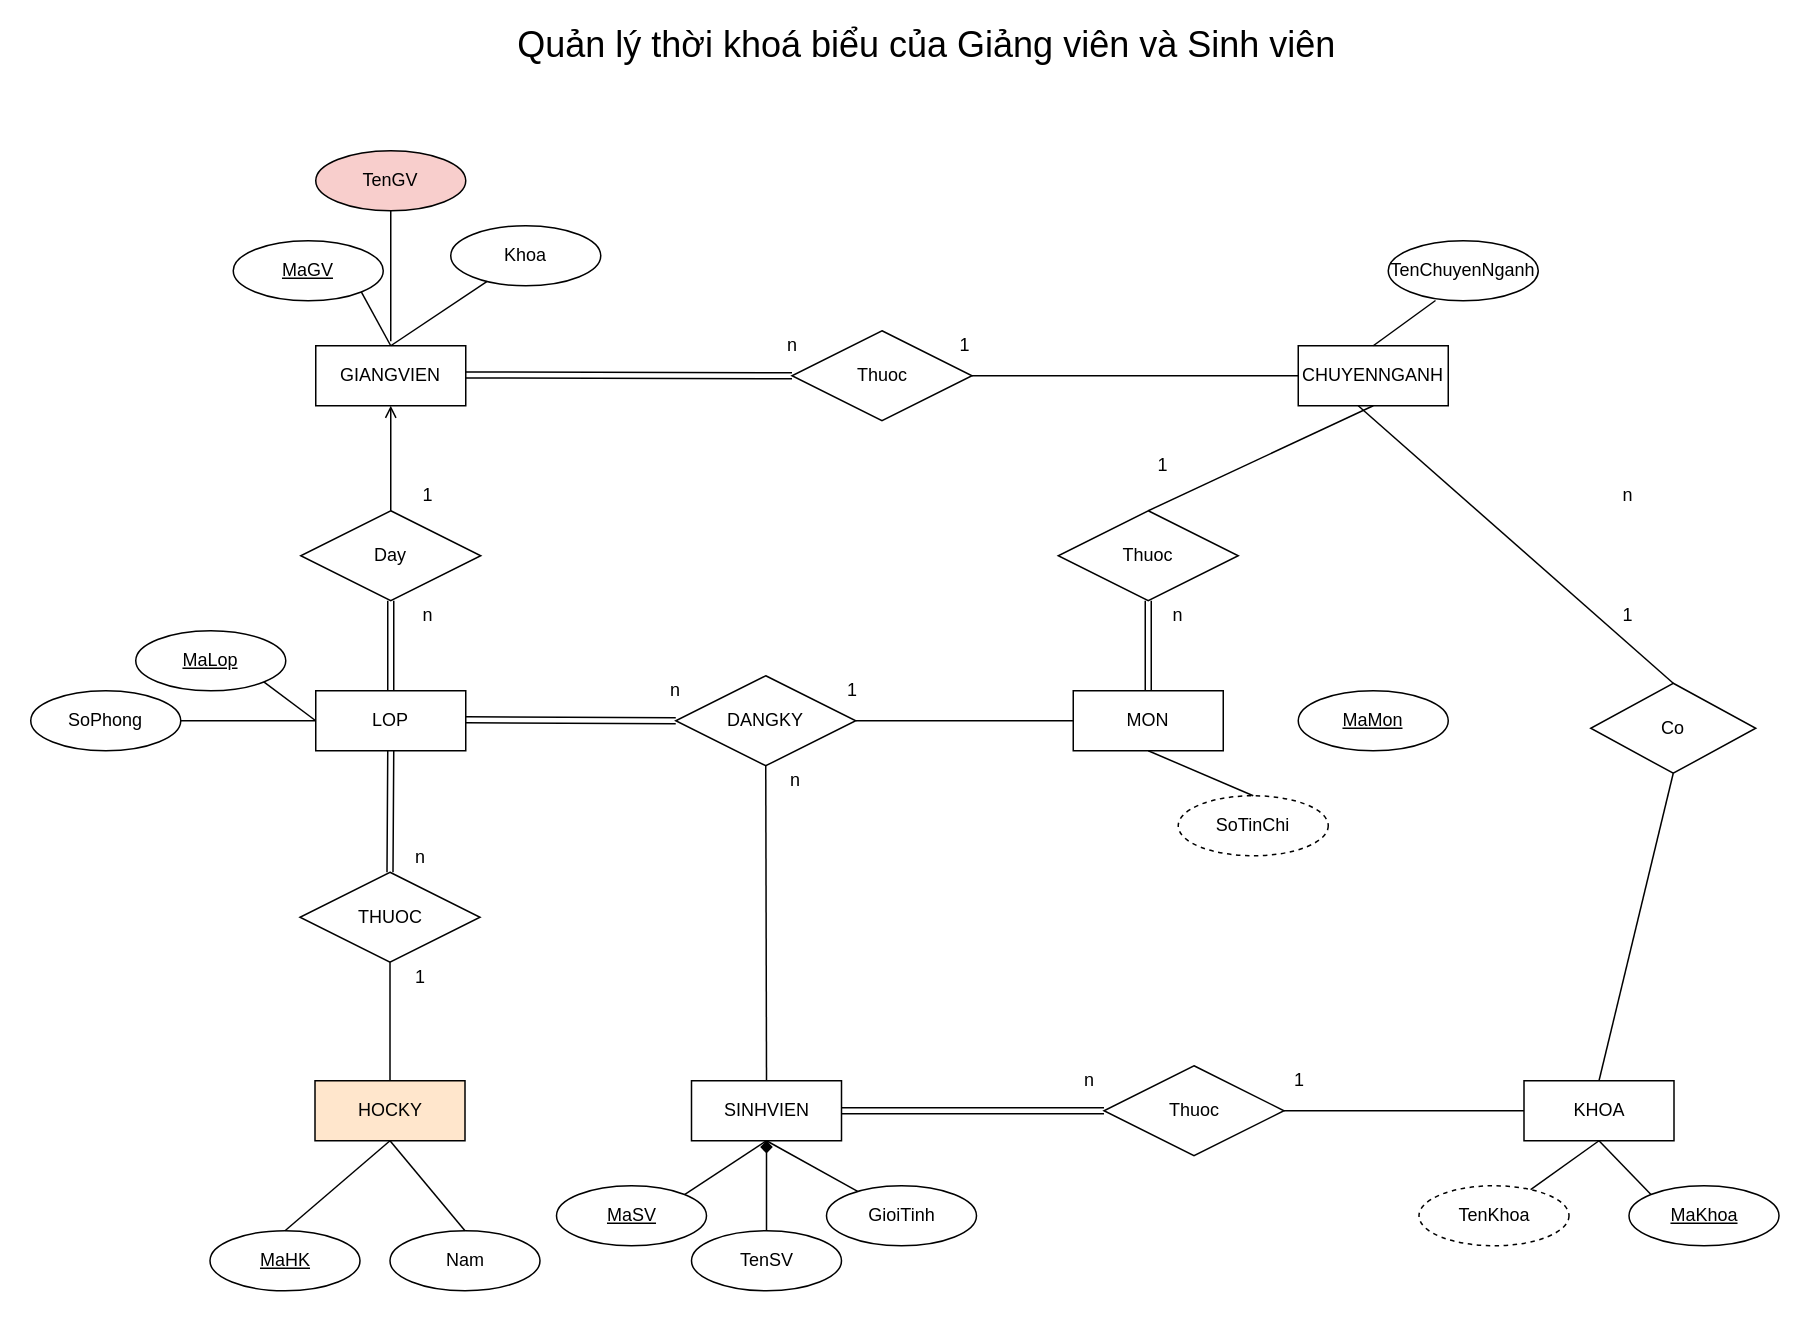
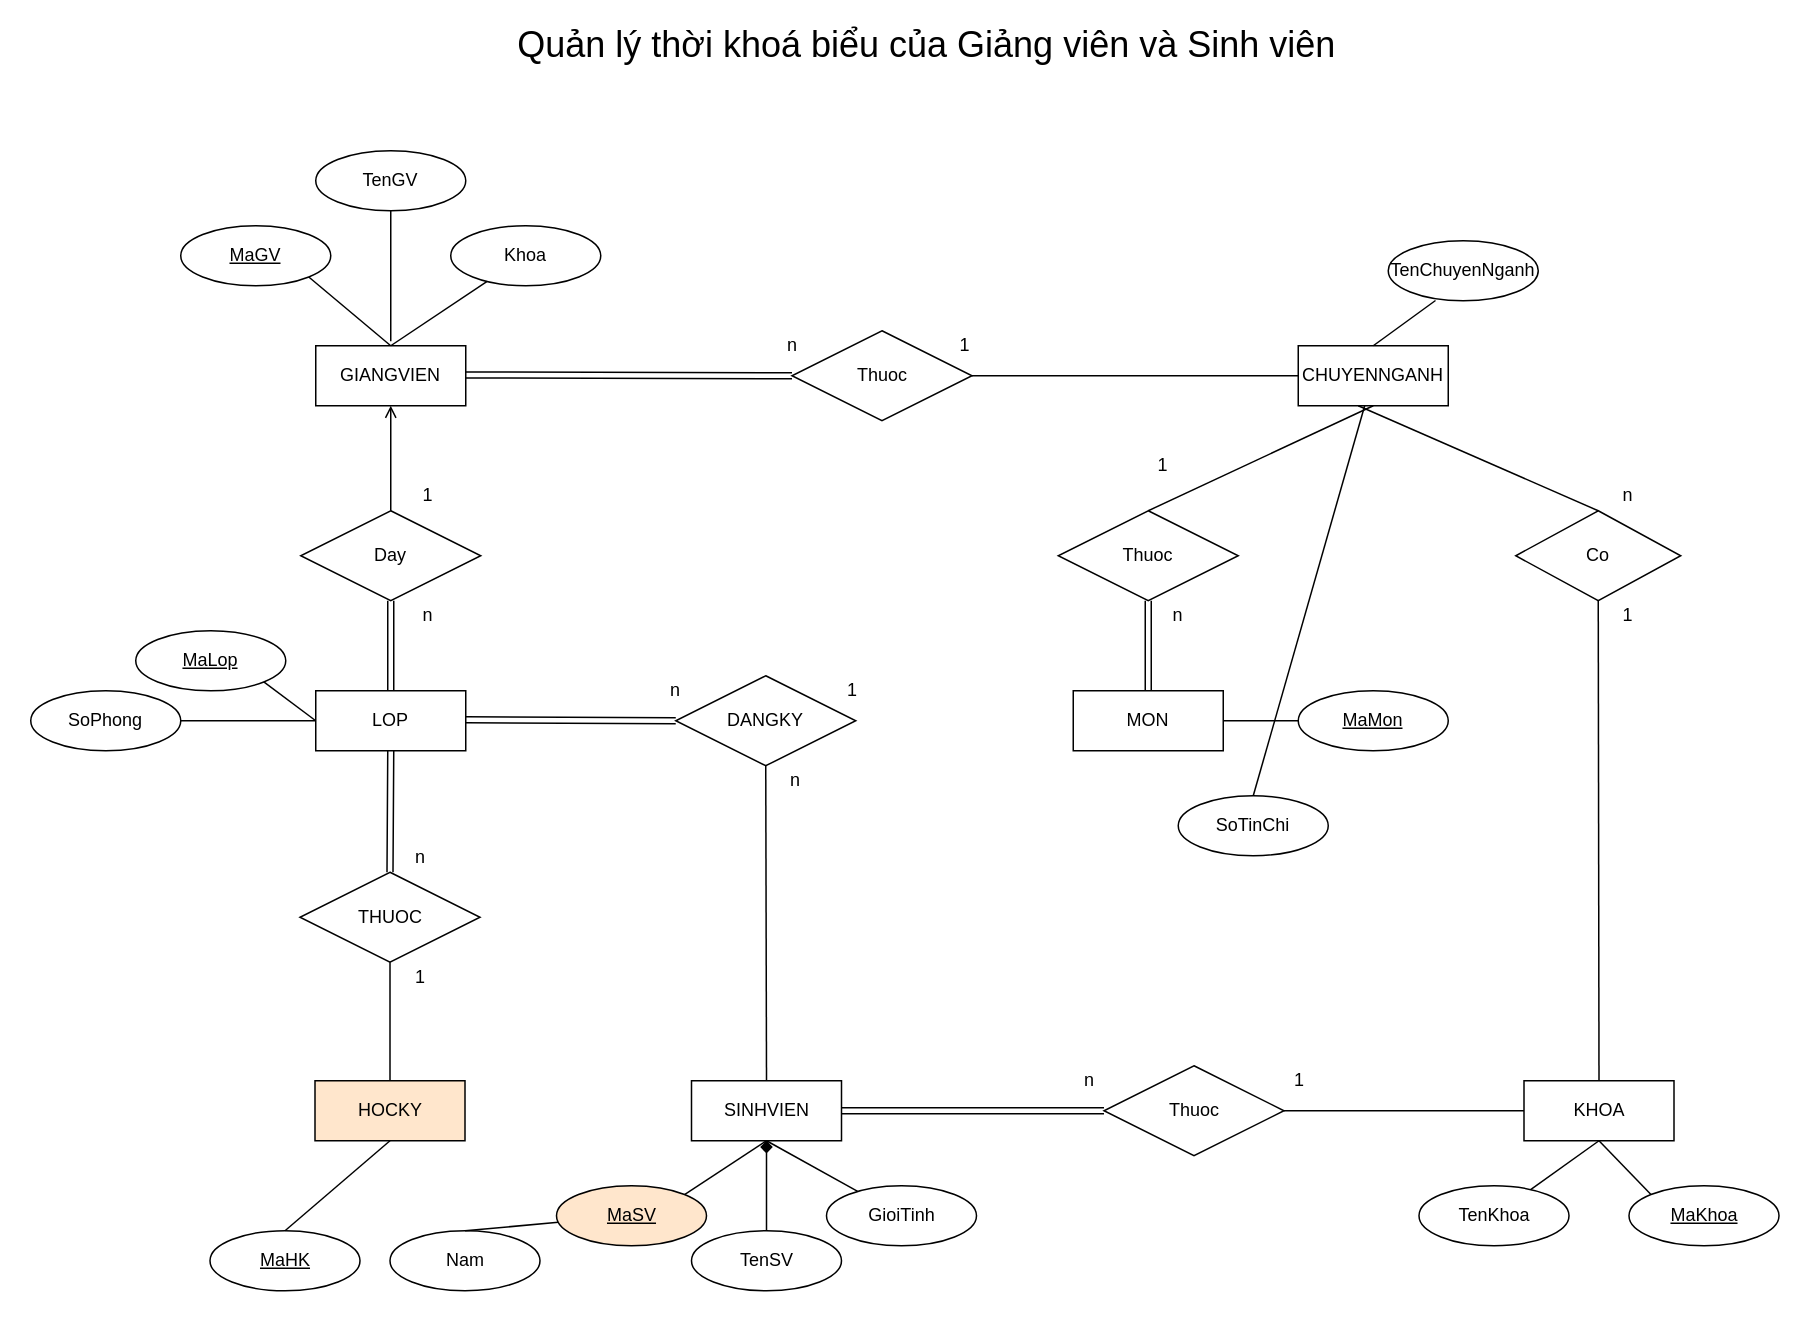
- <mxCell id="4" value="TenGV" style="ellipse;whiteSpace=wrap;html=1;align=center;fillColor=#f8cecc;" parent="1" vertex="1"><mxGeometry x="210" y="100" width="100" height="40" as="geometry" /></mxCell>
+ <mxCell id="4" value="TenGV" style="ellipse;whiteSpace=wrap;html=1;align=center;" parent="1" vertex="1"><mxGeometry x="210" y="100" width="100" height="40" as="geometry" /></mxCell>
- <mxCell id="3" value="MaGV" style="ellipse;whiteSpace=wrap;html=1;align=center;fontStyle=4;" parent="1" vertex="1"><mxGeometry x="155" y="160" width="100" height="40" as="geometry" /></mxCell>
+ <mxCell id="3" value="MaGV" style="ellipse;whiteSpace=wrap;html=1;align=center;fontStyle=4;" parent="1" vertex="1"><mxGeometry x="120" y="150" width="100" height="40" as="geometry" /></mxCell>
- <mxCell id="70" value="" style="endArrow=none;html=1;rounded=0;entryX=0;entryY=0.5;entryDx=0;entryDy=0;exitX=1;exitY=0.5;exitDx=0;exitDy=0;" edge="1" parent="1" source="32" target="14"><mxGeometry width="50" height="50" relative="1" as="geometry"><mxPoint x="685" y="640" as="sourcePoint" /><mxPoint x="735" y="590" as="targetPoint" /></mxGeometry></mxCell>
+ <mxCell id="73" value="" style="endArrow=none;html=1;rounded=0;entryX=1;entryY=0.5;entryDx=0;entryDy=0;exitX=0;exitY=0.5;exitDx=0;exitDy=0;" edge="1" parent="1" source="15" target="14"><mxGeometry width="50" height="50" relative="1" as="geometry"><mxPoint x="615" y="610" as="sourcePoint" /><mxPoint x="665" y="560" as="targetPoint" /></mxGeometry></mxCell>
- <mxCell id="46" value="Co" style="shape=rhombus;perimeter=rhombusPerimeter;whiteSpace=wrap;html=1;align=center;" parent="1" vertex="1"><mxGeometry x="1060" y="455" width="110" height="60" as="geometry" /></mxCell>
+ <mxCell id="46" value="Co" style="shape=rhombus;perimeter=rhombusPerimeter;whiteSpace=wrap;html=1;align=center;" parent="1" vertex="1"><mxGeometry x="1010" y="340" width="110" height="60" as="geometry" /></mxCell>
- <mxCell id="72" value="" style="endArrow=none;html=1;rounded=0;entryX=0.5;entryY=1;entryDx=0;entryDy=0;exitX=0.5;exitY=0;exitDx=0;exitDy=0;" edge="1" parent="1" source="16" target="14"><mxGeometry width="50" height="50" relative="1" as="geometry"><mxPoint x="615" y="610" as="sourcePoint" /><mxPoint x="665" y="560" as="targetPoint" /></mxGeometry></mxCell>
+ <mxCell id="72" value="" style="endArrow=none;html=1;rounded=0;exitX=0.5;exitY=0;exitDx=0;exitDy=0;" edge="1" parent="1" source="16" target="42"><mxGeometry width="50" height="50" relative="1" as="geometry"><mxPoint x="615" y="610" as="sourcePoint" /><mxPoint x="665" y="560" as="targetPoint" /></mxGeometry></mxCell>
- <mxCell id="16" value="SoTinChi" style="ellipse;whiteSpace=wrap;html=1;align=center;dashed=1;" parent="1" vertex="1"><mxGeometry x="785" y="530" width="100" height="40" as="geometry" /></mxCell>
+ <mxCell id="16" value="SoTinChi" style="ellipse;whiteSpace=wrap;html=1;align=center;" parent="1" vertex="1"><mxGeometry x="785" y="530" width="100" height="40" as="geometry" /></mxCell>
- <mxCell id="58" value="" style="endArrow=none;html=1;rounded=0;exitX=0.5;exitY=0;exitDx=0;exitDy=0;entryX=0.5;entryY=1;entryDx=0;entryDy=0;" parent="1" source="56" target="76" edge="1"><mxGeometry width="50" height="50" relative="1" as="geometry"><mxPoint x="394.5" y="790" as="sourcePoint" /><mxPoint x="379.5" y="790" as="targetPoint" /></mxGeometry></mxCell>
+ <mxCell id="58" value="" style="endArrow=none;html=1;rounded=0;exitX=0.5;exitY=0;exitDx=0;exitDy=0;" parent="1" source="56" target="19" edge="1"><mxGeometry width="50" height="50" relative="1" as="geometry"><mxPoint x="394.5" y="790" as="sourcePoint" /><mxPoint x="379.5" y="790" as="targetPoint" /></mxGeometry></mxCell>
- <mxCell id="19" value="MaSV" style="ellipse;whiteSpace=wrap;html=1;align=center;fontStyle=4;" parent="1" vertex="1"><mxGeometry x="370.5" y="790" width="100" height="40" as="geometry" /></mxCell>
+ <mxCell id="19" value="MaSV" style="ellipse;whiteSpace=wrap;html=1;align=center;fontStyle=4;fillColor=#ffe6cc;" parent="1" vertex="1"><mxGeometry x="370.5" y="790" width="100" height="40" as="geometry" /></mxCell>
- <mxCell id="11" value="TenKhoa" style="ellipse;whiteSpace=wrap;html=1;align=center;dashed=1;" parent="1" vertex="1"><mxGeometry x="945.5" y="790" width="100" height="40" as="geometry" /></mxCell>
+ <mxCell id="11" value="TenKhoa" style="ellipse;whiteSpace=wrap;html=1;align=center;" parent="1" vertex="1"><mxGeometry x="945.5" y="790" width="100" height="40" as="geometry" /></mxCell>
